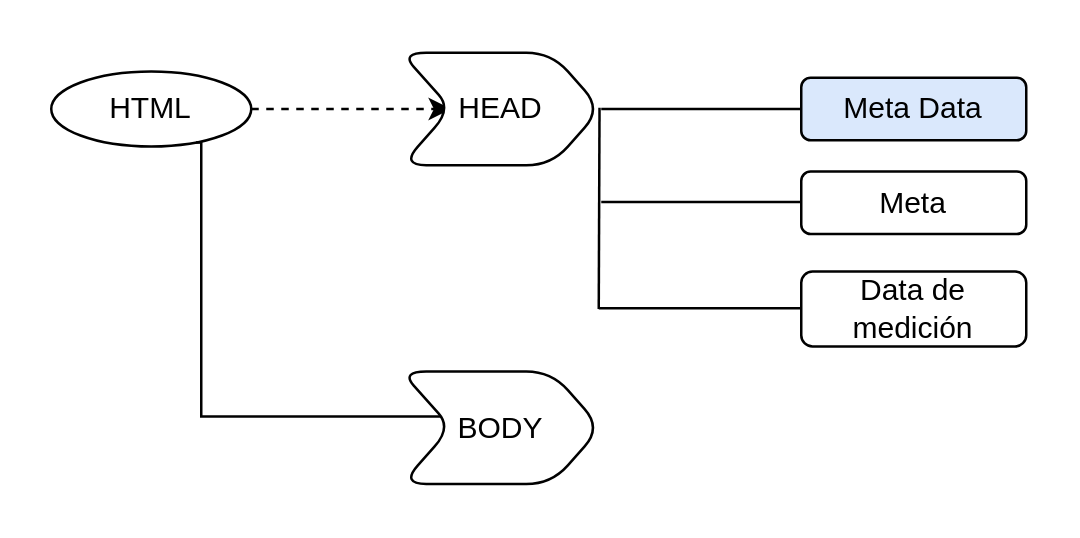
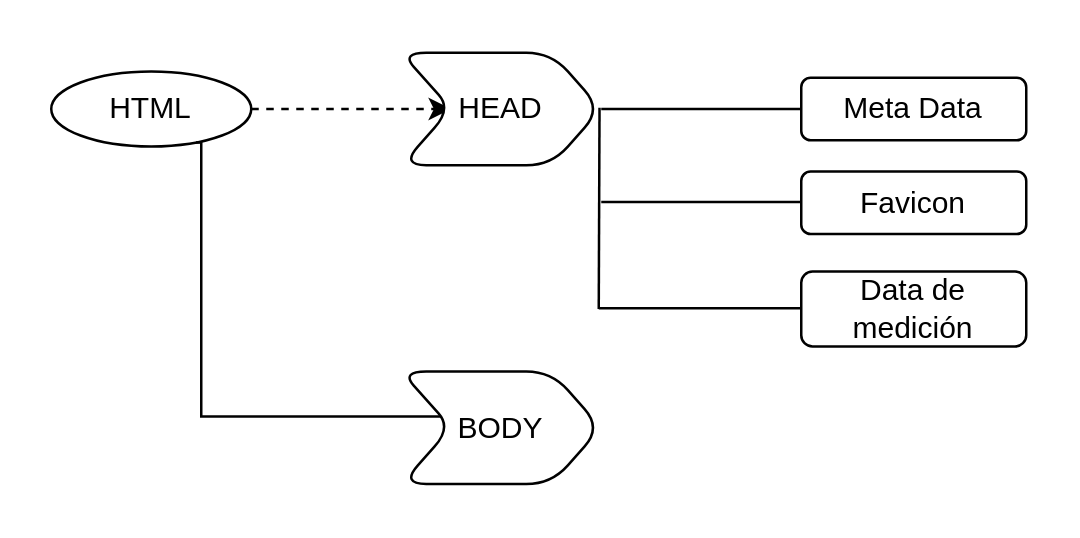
- <mxCell id="8" value="Meta Data" style="rounded=1;whiteSpace=wrap;html=1;fillColor=#dae8fc;" vertex="1" parent="1"><mxGeometry x="320" y="30.5" width="90" height="25" as="geometry" /></mxCell>
+ <mxCell id="8" value="Meta Data" style="rounded=1;whiteSpace=wrap;html=1;" vertex="1" parent="1"><mxGeometry x="320" y="30.5" width="90" height="25" as="geometry" /></mxCell>
- <mxCell id="10" value="Meta" style="rounded=1;whiteSpace=wrap;html=1;" vertex="1" parent="1"><mxGeometry x="320" y="68" width="90" height="25" as="geometry" /></mxCell>
+ <mxCell id="10" value="Favicon" style="rounded=1;whiteSpace=wrap;html=1;" vertex="1" parent="1"><mxGeometry x="320" y="68" width="90" height="25" as="geometry" /></mxCell>
